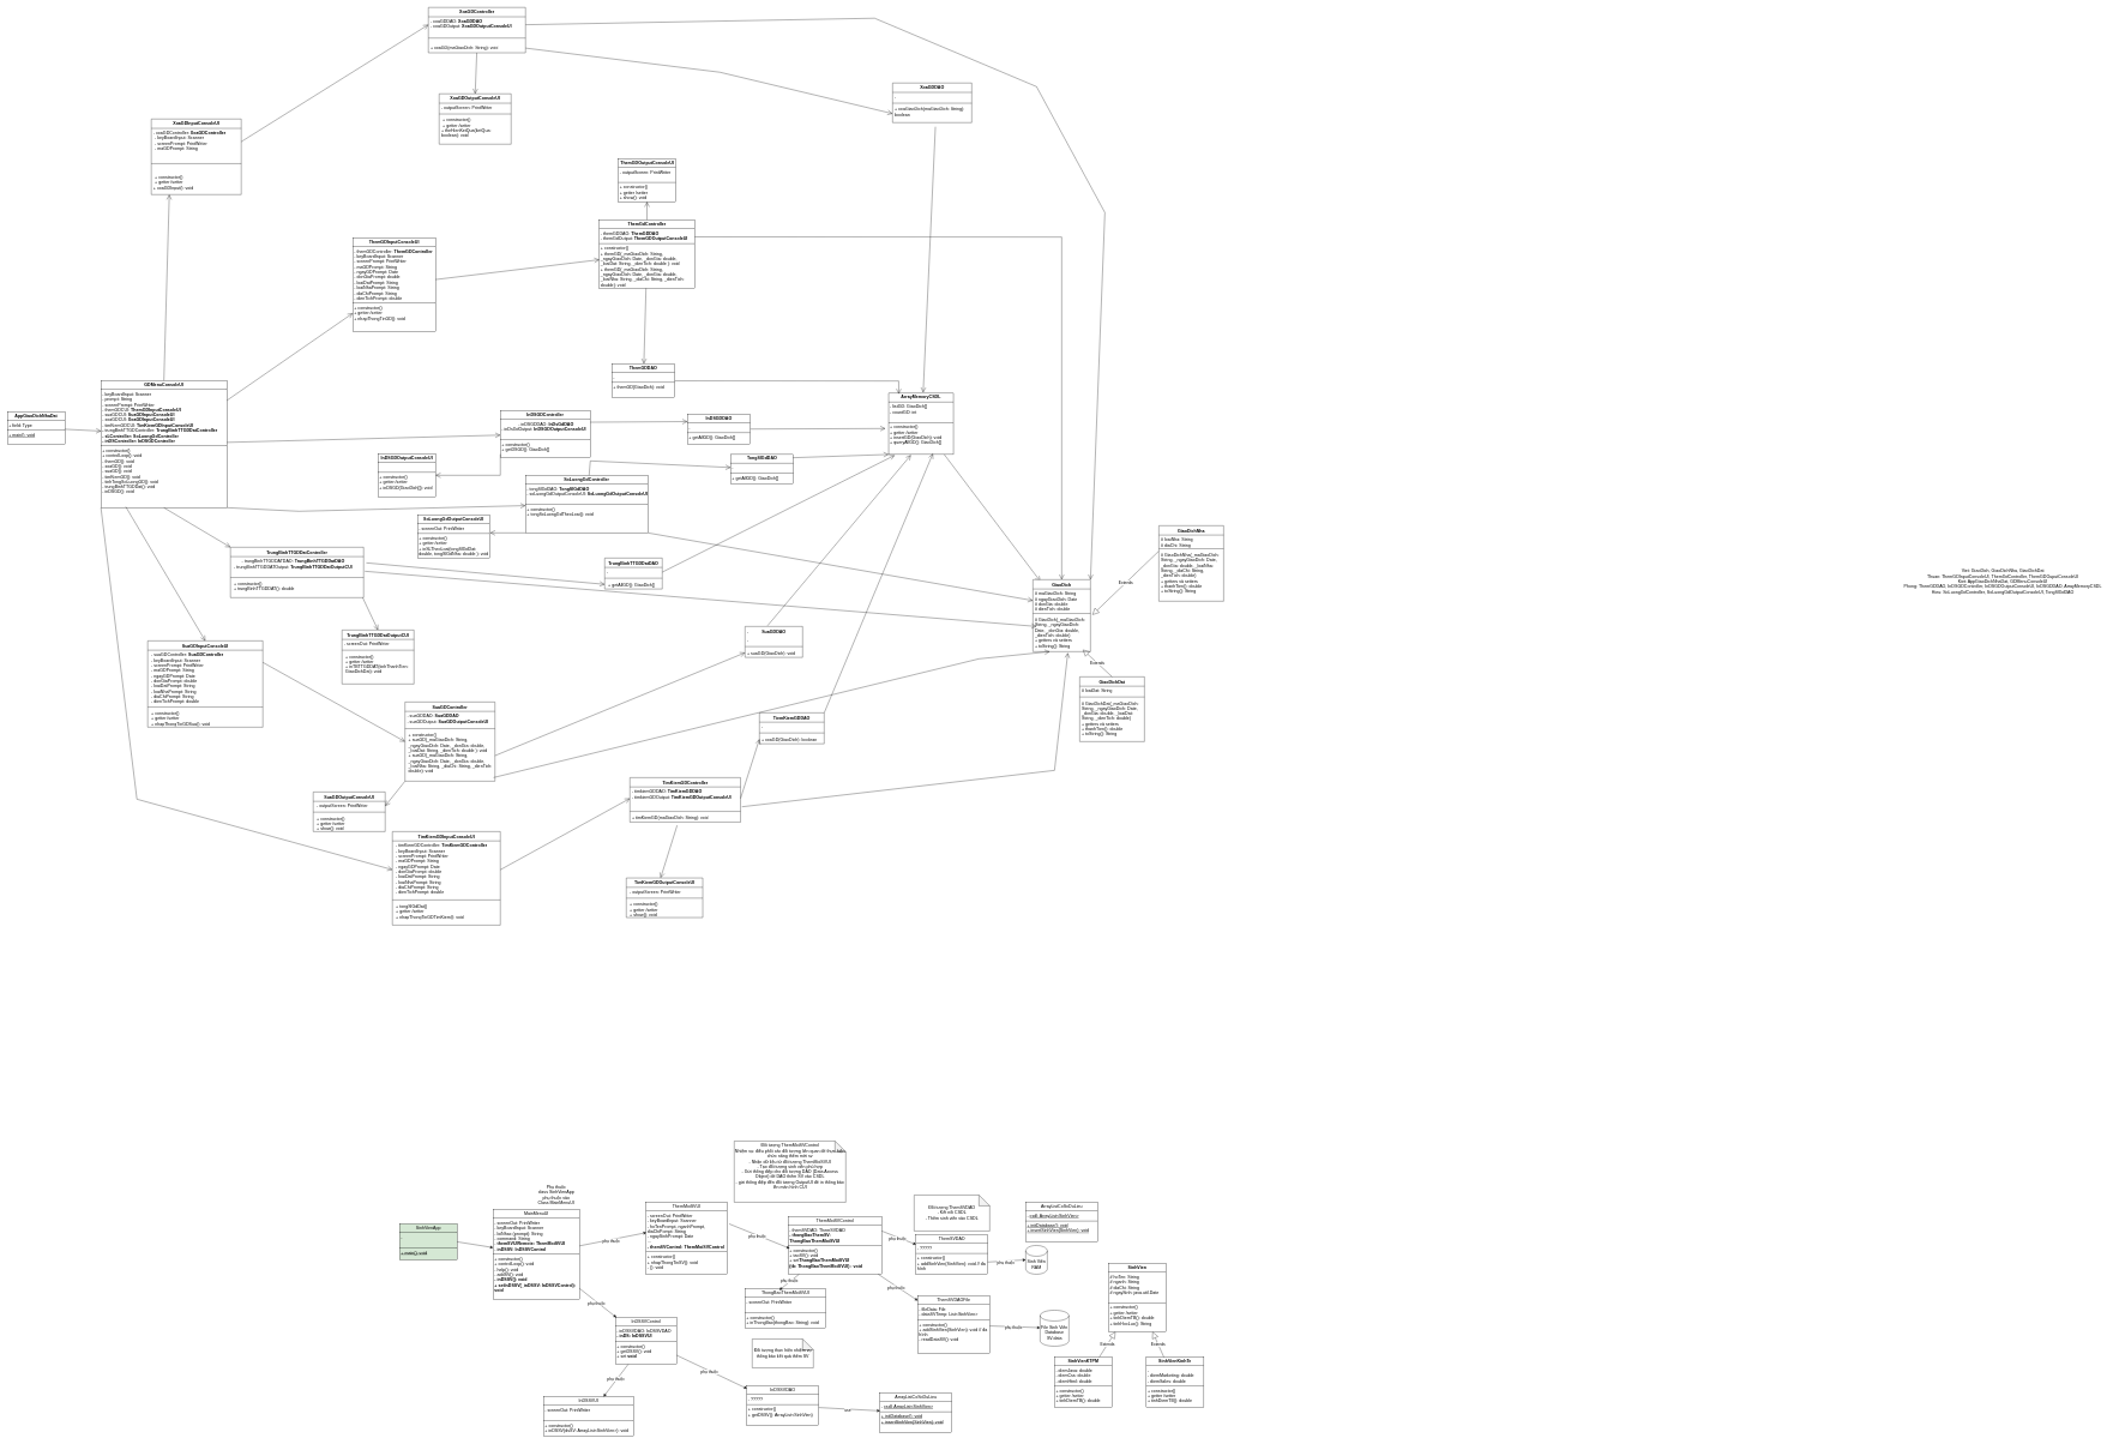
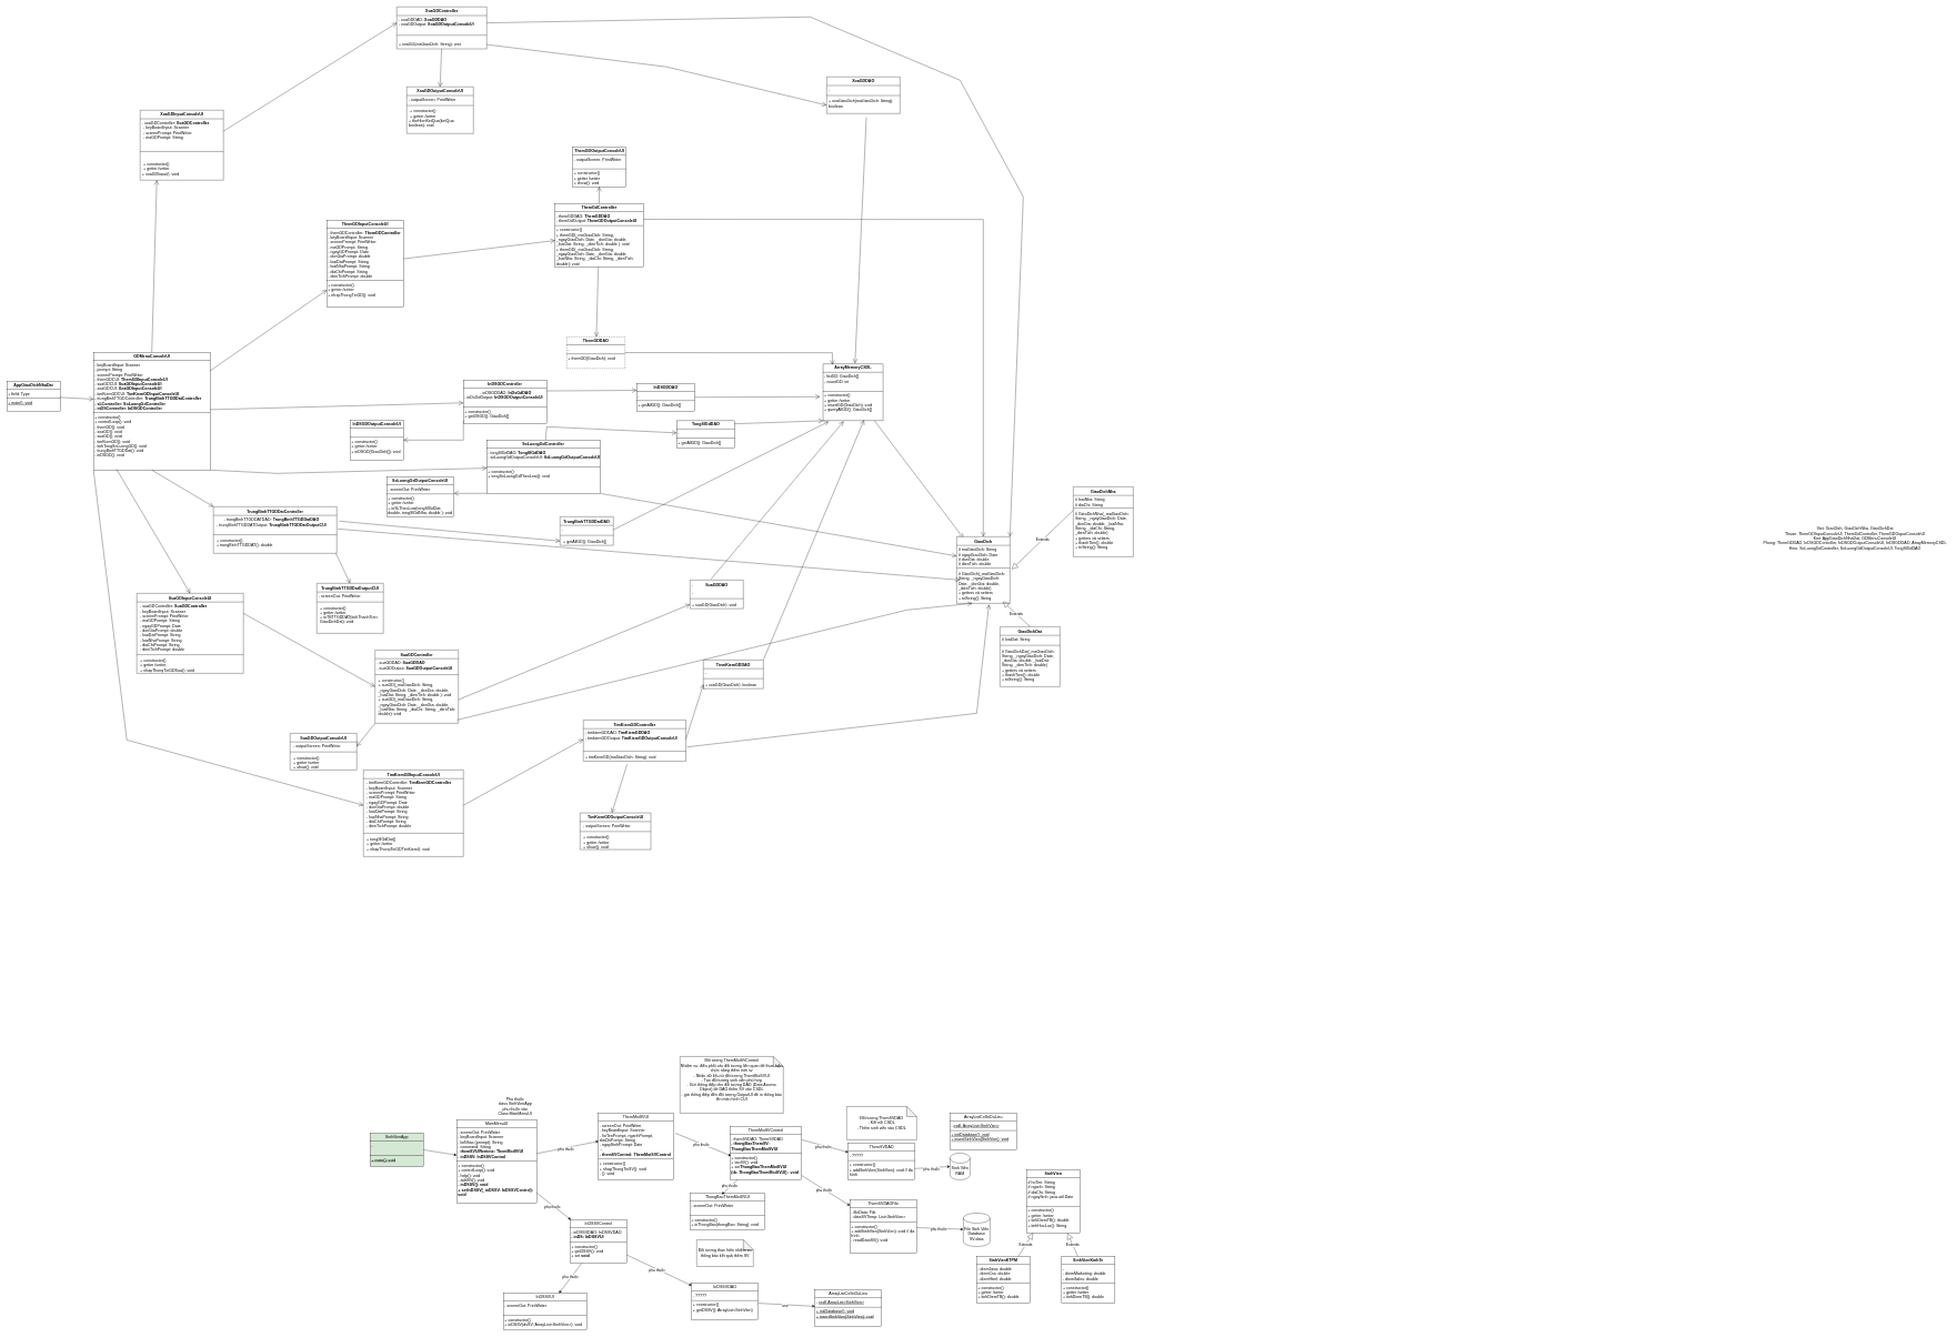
- <mxCell id="25" value="&lt;p style=&quot;margin:0px;margin-top:4px;text-align:center;&quot;&gt;&lt;b&gt;ThemGDDAO&lt;/b&gt;&lt;/p&gt;&lt;hr size=&quot;1&quot; style=&quot;border-style:solid;&quot;&gt;&lt;p style=&quot;margin:0px;margin-left:4px;&quot;&gt;-&amp;nbsp;&lt;br&gt;&lt;/p&gt;&lt;hr size=&quot;1&quot; style=&quot;border-style:solid;&quot;&gt;&lt;p style=&quot;margin:0px;margin-left:4px;&quot;&gt;+ themGD(GiaoDich): void&lt;/p&gt;&lt;p style=&quot;margin:0px;margin-left:4px;&quot;&gt;&lt;br&gt;&lt;/p&gt;" style="verticalAlign=top;align=left;overflow=fill;html=1;whiteSpace=wrap;" parent="1" vertex="1"><mxGeometry x="1700" y="1010" width="175" height="95" as="geometry" /></mxCell>
+ <mxCell id="25" value="&lt;p style=&quot;margin:0px;margin-top:4px;text-align:center;&quot;&gt;&lt;b&gt;ThemGDDAO&lt;/b&gt;&lt;/p&gt;&lt;hr size=&quot;1&quot; style=&quot;border-style:solid;&quot;&gt;&lt;p style=&quot;margin:0px;margin-left:4px;&quot;&gt;-&amp;nbsp;&lt;br&gt;&lt;/p&gt;&lt;hr size=&quot;1&quot; style=&quot;border-style:solid;&quot;&gt;&lt;p style=&quot;margin:0px;margin-left:4px;&quot;&gt;+ themGD(GiaoDich): void&lt;/p&gt;&lt;p style=&quot;margin:0px;margin-left:4px;&quot;&gt;&lt;br&gt;&lt;/p&gt;" style="verticalAlign=top;align=left;overflow=fill;html=1;whiteSpace=wrap;dashed=1;" parent="1" vertex="1"><mxGeometry x="1700" y="1010" width="175" height="95" as="geometry" /></mxCell>
- <mxCell id="139" value="&lt;p style=&quot;margin:0px;margin-top:4px;text-align:center;&quot;&gt;ThemMoiSVControl&lt;/p&gt;&lt;hr size=&quot;1&quot; style=&quot;border-style:solid;&quot;&gt;&lt;p style=&quot;margin:0px;margin-left:4px;&quot;&gt;- themSVDAO: ThemSVDAO&lt;br&gt;&lt;/p&gt;&lt;p style=&quot;margin:0px;margin-left:4px;&quot;&gt;&lt;b&gt;- thongBaoThemSV: ThongBaoThemMoiSVUI&lt;/b&gt;&lt;/p&gt;&lt;hr size=&quot;1&quot; style=&quot;border-style:solid;&quot;&gt;&lt;p style=&quot;margin:0px;margin-left:4px;&quot;&gt;+ constructor()&lt;/p&gt;&lt;p style=&quot;margin:0px;margin-left:4px;&quot;&gt;+ taoSV(): void&lt;/p&gt;&lt;p style=&quot;margin:0px;margin-left:4px;&quot;&gt;+ set&lt;b style=&quot;background-color: initial;&quot;&gt;ThongBaoThemMoiSVUI&lt;/b&gt;&lt;/p&gt;&lt;p style=&quot;margin:0px;margin-left:4px;&quot;&gt;&lt;b style=&quot;background-color: initial;&quot;&gt;(tb:&amp;nbsp;&lt;/b&gt;&lt;b style=&quot;background-color: initial;&quot;&gt;ThongBaoThemMoiSVUI) : void&lt;/b&gt;&lt;/p&gt;&lt;p style=&quot;margin:0px;margin-left:4px;&quot;&gt;&lt;b style=&quot;background-color: initial;&quot;&gt;&lt;br&gt;&lt;/b&gt;&lt;/p&gt;&lt;p style=&quot;margin:0px;margin-left:4px;&quot;&gt;&lt;br&gt;&lt;/p&gt;&lt;p style=&quot;margin:0px;margin-left:4px;&quot;&gt;&lt;br&gt;&lt;/p&gt;" style="verticalAlign=top;align=left;overflow=fill;html=1;whiteSpace=wrap;" vertex="1" parent="1"><mxGeometry x="2190" y="3380" width="260" height="160" as="geometry" /></mxCell>
+ <mxCell id="139" value="&lt;p style=&quot;margin:0px;margin-top:4px;text-align:center;&quot;&gt;ThemMoiSVControl&lt;/p&gt;&lt;hr size=&quot;1&quot; style=&quot;border-style:solid;&quot;&gt;&lt;p style=&quot;margin:0px;margin-left:4px;&quot;&gt;- themSVDAO: ThemSVDAO&lt;br&gt;&lt;/p&gt;&lt;p style=&quot;margin:0px;margin-left:4px;&quot;&gt;&lt;b&gt;- thongBaoThemSV: ThongBaoThemMoiSVUI&lt;/b&gt;&lt;/p&gt;&lt;hr size=&quot;1&quot; style=&quot;border-style:solid;&quot;&gt;&lt;p style=&quot;margin:0px;margin-left:4px;&quot;&gt;+ constructor()&lt;/p&gt;&lt;p style=&quot;margin:0px;margin-left:4px;&quot;&gt;+ taoSV(): void&lt;/p&gt;&lt;p style=&quot;margin:0px;margin-left:4px;&quot;&gt;+ set&lt;b style=&quot;background-color: initial;&quot;&gt;ThongBaoThemMoiSVUI&lt;/b&gt;&lt;/p&gt;&lt;p style=&quot;margin:0px;margin-left:4px;&quot;&gt;&lt;b style=&quot;background-color: initial;&quot;&gt;(tb:&amp;nbsp;&lt;/b&gt;&lt;b style=&quot;background-color: initial;&quot;&gt;ThongBaoThemMoiSVUI) : void&lt;/b&gt;&lt;/p&gt;&lt;p style=&quot;margin:0px;margin-left:4px;&quot;&gt;&lt;b style=&quot;background-color: initial;&quot;&gt;&lt;br&gt;&lt;/b&gt;&lt;/p&gt;&lt;p style=&quot;margin:0px;margin-left:4px;&quot;&gt;&lt;br&gt;&lt;/p&gt;&lt;p style=&quot;margin:0px;margin-left:4px;&quot;&gt;&lt;br&gt;&lt;/p&gt;" style="verticalAlign=top;align=left;overflow=fill;html=1;whiteSpace=wrap;" vertex="1" parent="1"><mxGeometry x="2190" y="3380" width="215" height="160" as="geometry" /></mxCell>
